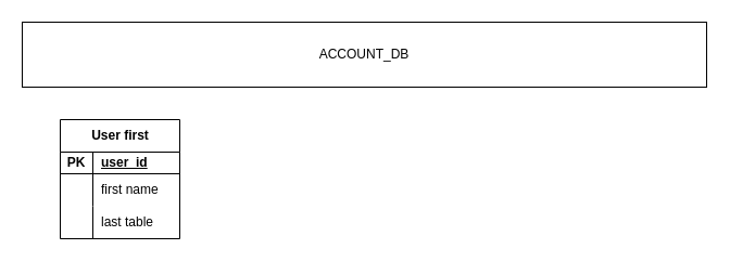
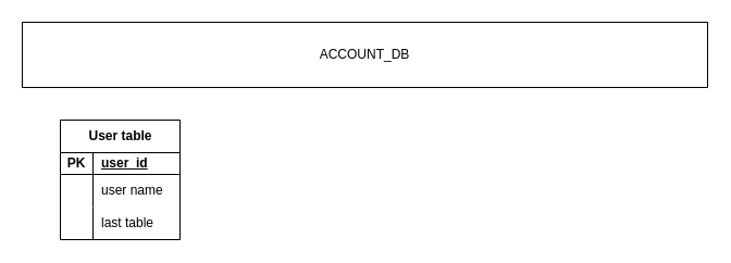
- <mxCell id="2" value="User first" style="shape=table;startSize=30;container=1;collapsible=1;childLayout=tableLayout;fixedRows=1;rowLines=0;fontStyle=1;align=center;resizeLast=1;html=1;" parent="1" vertex="1"><mxGeometry x="55" y="110" width="110" height="110" as="geometry" /></mxCell>
+ <mxCell id="2" value="User table" style="shape=table;startSize=30;container=1;collapsible=1;childLayout=tableLayout;fixedRows=1;rowLines=0;fontStyle=1;align=center;resizeLast=1;html=1;" parent="1" vertex="1"><mxGeometry x="55" y="110" width="110" height="110" as="geometry" /></mxCell>
- <mxCell id="8" value="first name" style="shape=partialRectangle;connectable=0;fillColor=none;top=0;left=0;bottom=0;right=0;align=left;spacingLeft=6;overflow=hidden;whiteSpace=wrap;html=1;" parent="6" vertex="1"><mxGeometry x="30" width="80" height="30" as="geometry"><mxRectangle width="80" height="30" as="alternateBounds" /></mxGeometry></mxCell>
+ <mxCell id="8" value="user name" style="shape=partialRectangle;connectable=0;fillColor=none;top=0;left=0;bottom=0;right=0;align=left;spacingLeft=6;overflow=hidden;whiteSpace=wrap;html=1;" parent="6" vertex="1"><mxGeometry x="30" width="80" height="30" as="geometry"><mxRectangle width="80" height="30" as="alternateBounds" /></mxGeometry></mxCell>
